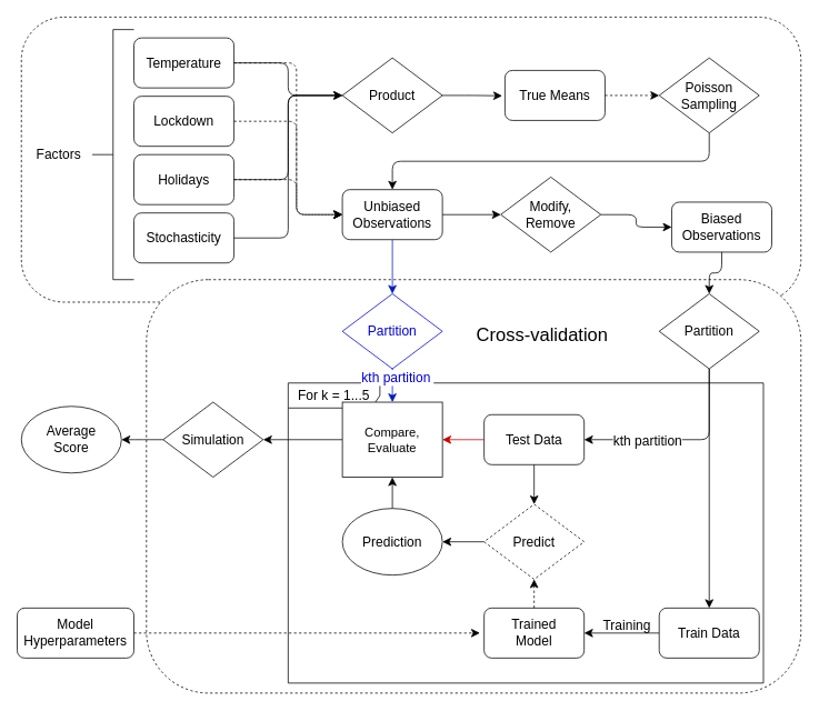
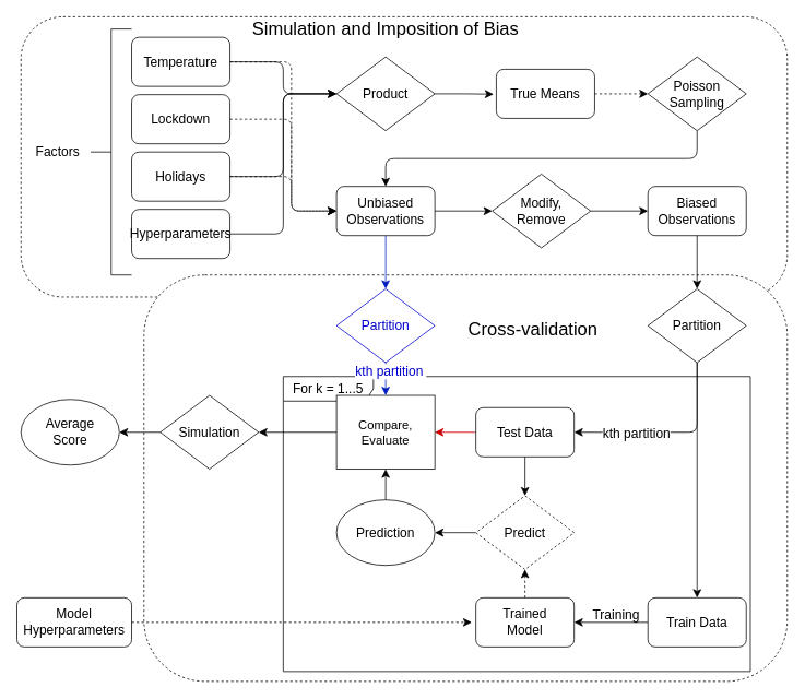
+ <mxCell id="52" value="&lt;span style=&quot;font-size: 22px;&quot;&gt;Simulation and Imposition of Bias&lt;/span&gt;" style="text;html=1;strokeColor=none;fillColor=none;align=center;verticalAlign=middle;whiteSpace=wrap;rounded=0;fontSize=12;fontFamily=Helvetica;fontColor=default;" parent="1" vertex="1"><mxGeometry x="290" y="20" width="360" height="30" as="geometry" /></mxCell>
- <mxCell id="21" value="Biased Observations" style="rounded=1;whiteSpace=wrap;html=1;fontSize=16;strokeWidth=1;" parent="1" vertex="1"><mxGeometry x="805" y="242" width="120" height="60" as="geometry" /></mxCell>
+ <mxCell id="21" value="Biased Observations" style="rounded=1;whiteSpace=wrap;html=1;fontSize=16;strokeWidth=1;" parent="1" vertex="1"><mxGeometry x="790" y="227" width="120" height="60" as="geometry" /></mxCell>
- <mxCell id="7" value="&lt;p class=&quot;pf0&quot;&gt;Stochasticity&lt;/p&gt;" style="rounded=1;whiteSpace=wrap;html=1;fontSize=16;strokeWidth=1;" parent="1" vertex="1"><mxGeometry x="160" y="255" width="120" height="60" as="geometry" /></mxCell>
+ <mxCell id="7" value="&lt;p class=&quot;pf0&quot;&gt;Hyperparameters&lt;/p&gt;" style="rounded=1;whiteSpace=wrap;html=1;fontSize=16;strokeWidth=1;" parent="1" vertex="1"><mxGeometry x="160" y="255" width="120" height="60" as="geometry" /></mxCell>
